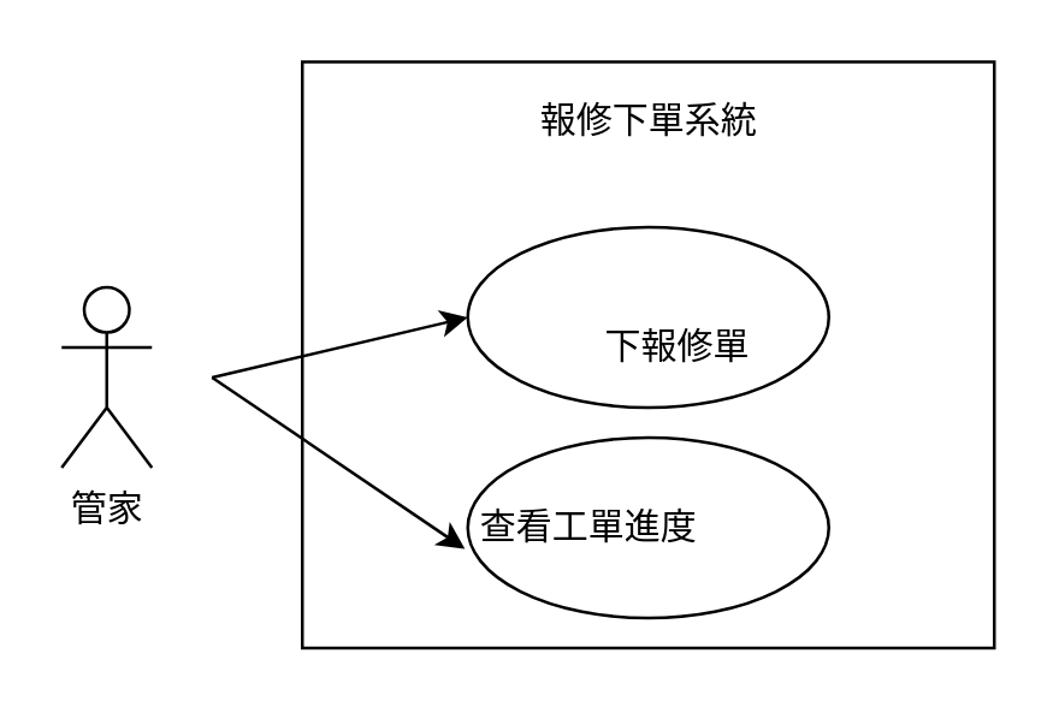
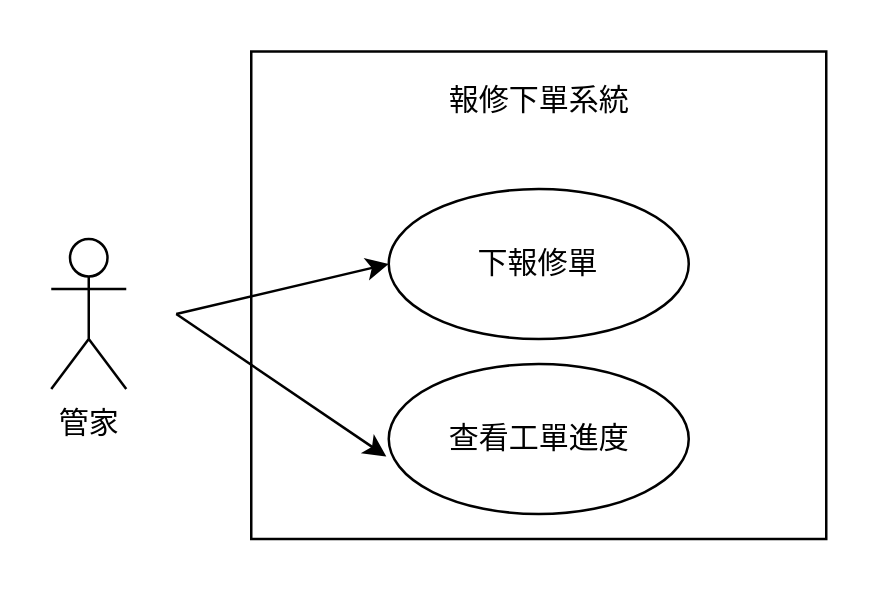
- <mxCell id="9" value="下報修單" style="text;html=1;align=center;verticalAlign=middle;whiteSpace=wrap;rounded=0;" vertex="1" parent="1"><mxGeometry x="195" y="100" width="60" height="30" as="geometry" /></mxCell>
+ <mxCell id="9" value="下報修單" style="text;html=1;align=center;verticalAlign=middle;whiteSpace=wrap;rounded=0;" vertex="1" parent="1"><mxGeometry x="185" y="90" width="60" height="30" as="geometry" /></mxCell>
- <mxCell id="10" value="查看工單進度" style="text;html=1;align=center;verticalAlign=middle;whiteSpace=wrap;rounded=0;" vertex="1" parent="1"><mxGeometry x="157.5" y="160" width="75" height="30" as="geometry" /></mxCell>
+ <mxCell id="10" value="查看工單進度" style="text;html=1;align=center;verticalAlign=middle;whiteSpace=wrap;rounded=0;" vertex="1" parent="1"><mxGeometry x="177.5" y="160" width="75" height="30" as="geometry" /></mxCell>
